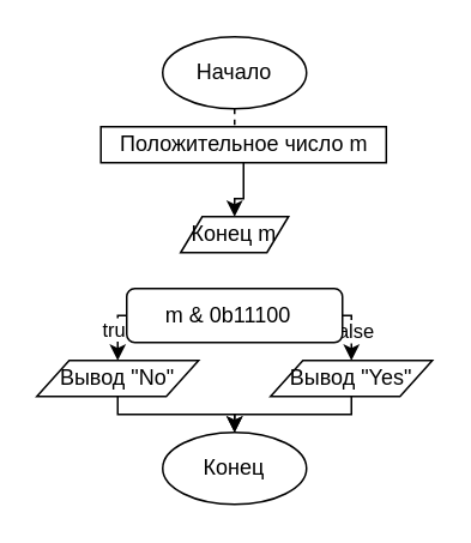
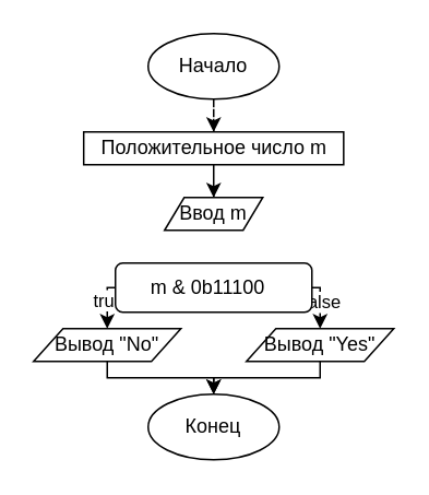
- <mxCell id="8" value="Положительное число m" style="rounded=0;whiteSpace=wrap;html=1;" vertex="1" parent="1"><mxGeometry x="55.63" y="70" width="158.75" height="20" as="geometry" /></mxCell>
+ <mxCell id="8" value="Положительное число m" style="rounded=0;whiteSpace=wrap;html=1;" vertex="1" parent="1"><mxGeometry x="50.63" y="80" width="158.75" height="20" as="geometry" /></mxCell>
- <mxCell id="9" value="Конец m" style="shape=parallelogram;perimeter=parallelogramPerimeter;whiteSpace=wrap;html=1;" vertex="1" parent="1"><mxGeometry x="100" y="120" width="60" height="20" as="geometry" /></mxCell>
+ <mxCell id="9" value="Ввод m" style="shape=parallelogram;perimeter=parallelogramPerimeter;whiteSpace=wrap;html=1;" vertex="1" parent="1"><mxGeometry x="100" y="120" width="60" height="20" as="geometry" /></mxCell>
